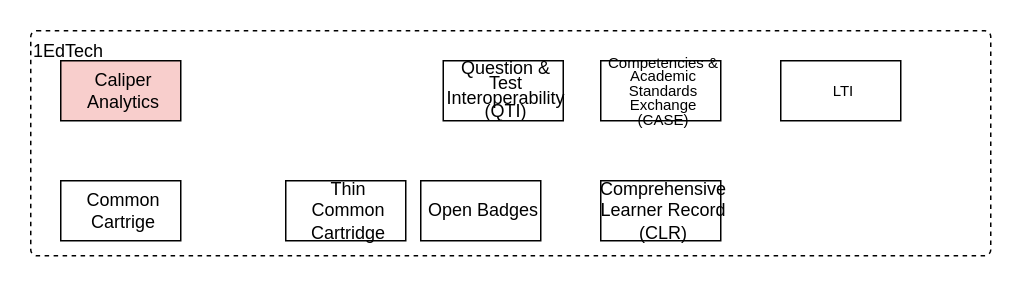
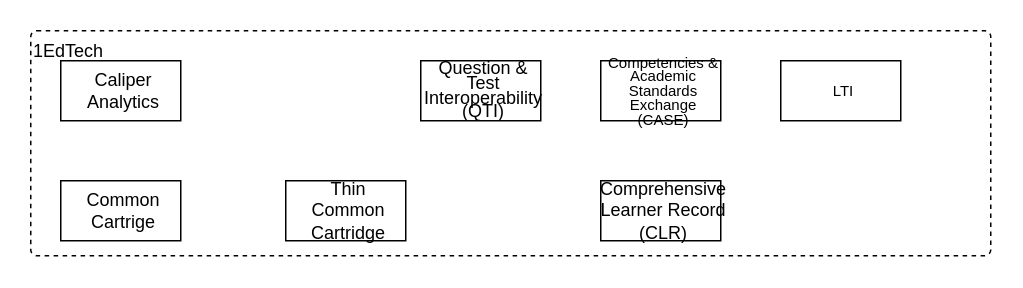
- <mxCell id="8" value="Caliper Analytics" style="rounded=0;whiteSpace=wrap;html=1;spacingBottom=0;spacingLeft=4;fillColor=#f8cecc;" vertex="1" parent="2"><mxGeometry x="20" y="20" width="80" height="40" as="geometry" /></mxCell>
+ <mxCell id="8" value="Caliper Analytics" style="rounded=0;whiteSpace=wrap;html=1;spacingBottom=0;spacingLeft=4;" vertex="1" parent="2"><mxGeometry x="20" y="20" width="80" height="40" as="geometry" /></mxCell>
- <mxCell id="5" value="&lt;p style=&quot;line-height: 80%;&quot;&gt;Question &amp;amp; Test Interoperability (QTI)&lt;/p&gt;" style="rounded=0;whiteSpace=wrap;html=1;spacingBottom=0;spacingLeft=4;" vertex="1" parent="2"><mxGeometry x="275" y="20" width="80" height="40" as="geometry" /></mxCell>
+ <mxCell id="5" value="&lt;p style=&quot;line-height: 80%;&quot;&gt;Question &amp;amp; Test Interoperability (QTI)&lt;/p&gt;" style="rounded=0;whiteSpace=wrap;html=1;spacingBottom=0;spacingLeft=4;" vertex="1" parent="2"><mxGeometry x="260" y="20" width="80" height="40" as="geometry" /></mxCell>
- <mxCell id="4" value="Open Badges" style="rounded=0;whiteSpace=wrap;html=1;spacingBottom=0;spacingLeft=4;" vertex="1" parent="2"><mxGeometry x="260" y="100" width="80" height="40" as="geometry" /></mxCell>
